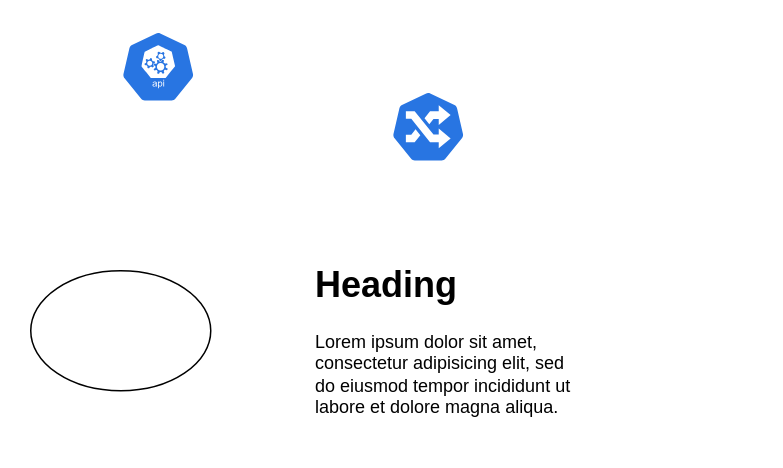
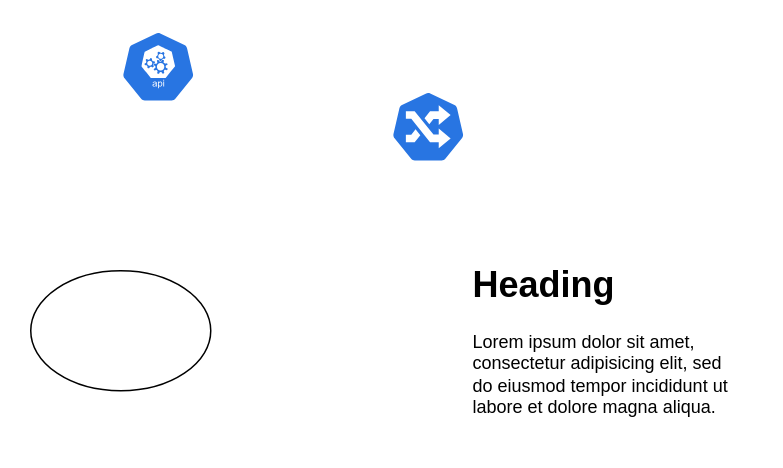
- <mxCell id="5" value="&lt;h1&gt;Heading&lt;/h1&gt;&lt;p&gt;Lorem ipsum dolor sit amet, consectetur adipisicing elit, sed do eiusmod tempor incididunt ut labore et dolore magna aliqua.&lt;/p&gt;" style="text;html=1;strokeColor=none;fillColor=none;spacing=5;spacingTop=-20;whiteSpace=wrap;overflow=hidden;rounded=0;" parent="1" vertex="1"><mxGeometry x="205" y="170" width="190" height="120" as="geometry" /></mxCell>
+ <mxCell id="5" value="&lt;h1&gt;Heading&lt;/h1&gt;&lt;p&gt;Lorem ipsum dolor sit amet, consectetur adipisicing elit, sed do eiusmod tempor incididunt ut labore et dolore magna aliqua.&lt;/p&gt;" style="text;html=1;strokeColor=none;fillColor=none;spacing=5;spacingTop=-20;whiteSpace=wrap;overflow=hidden;rounded=0;" parent="1" vertex="1"><mxGeometry x="310" y="170" width="190" height="120" as="geometry" /></mxCell>
